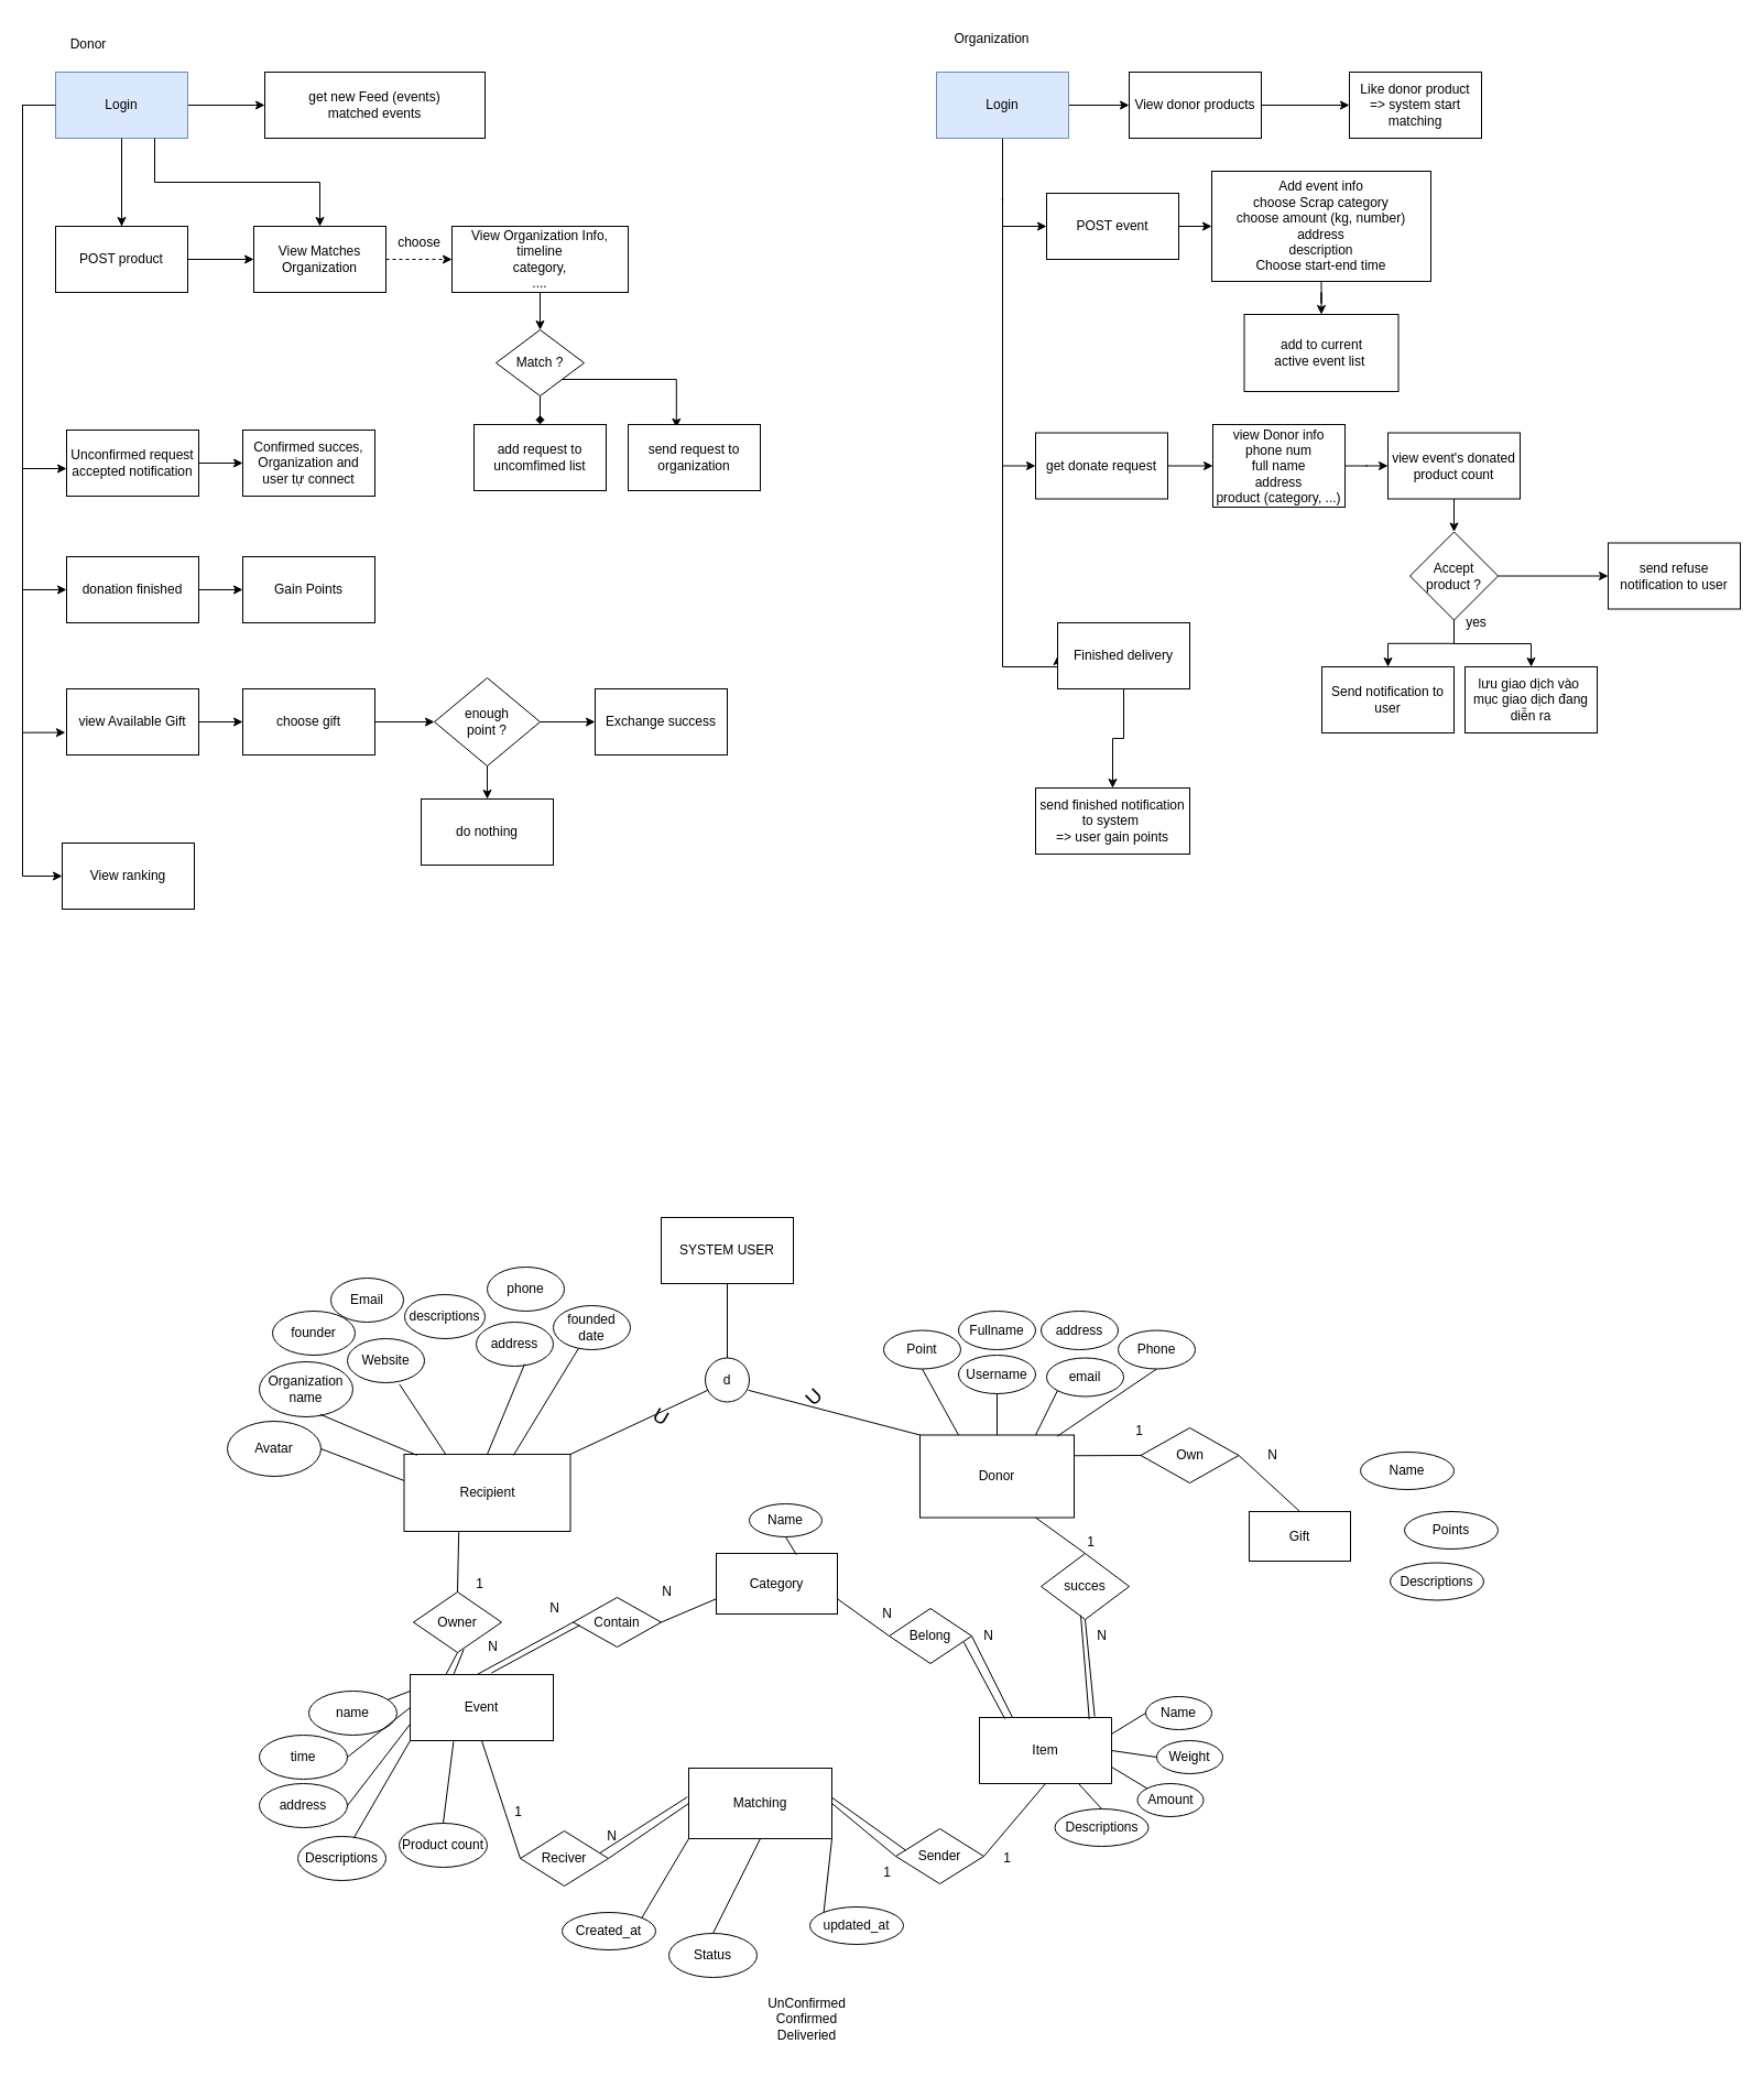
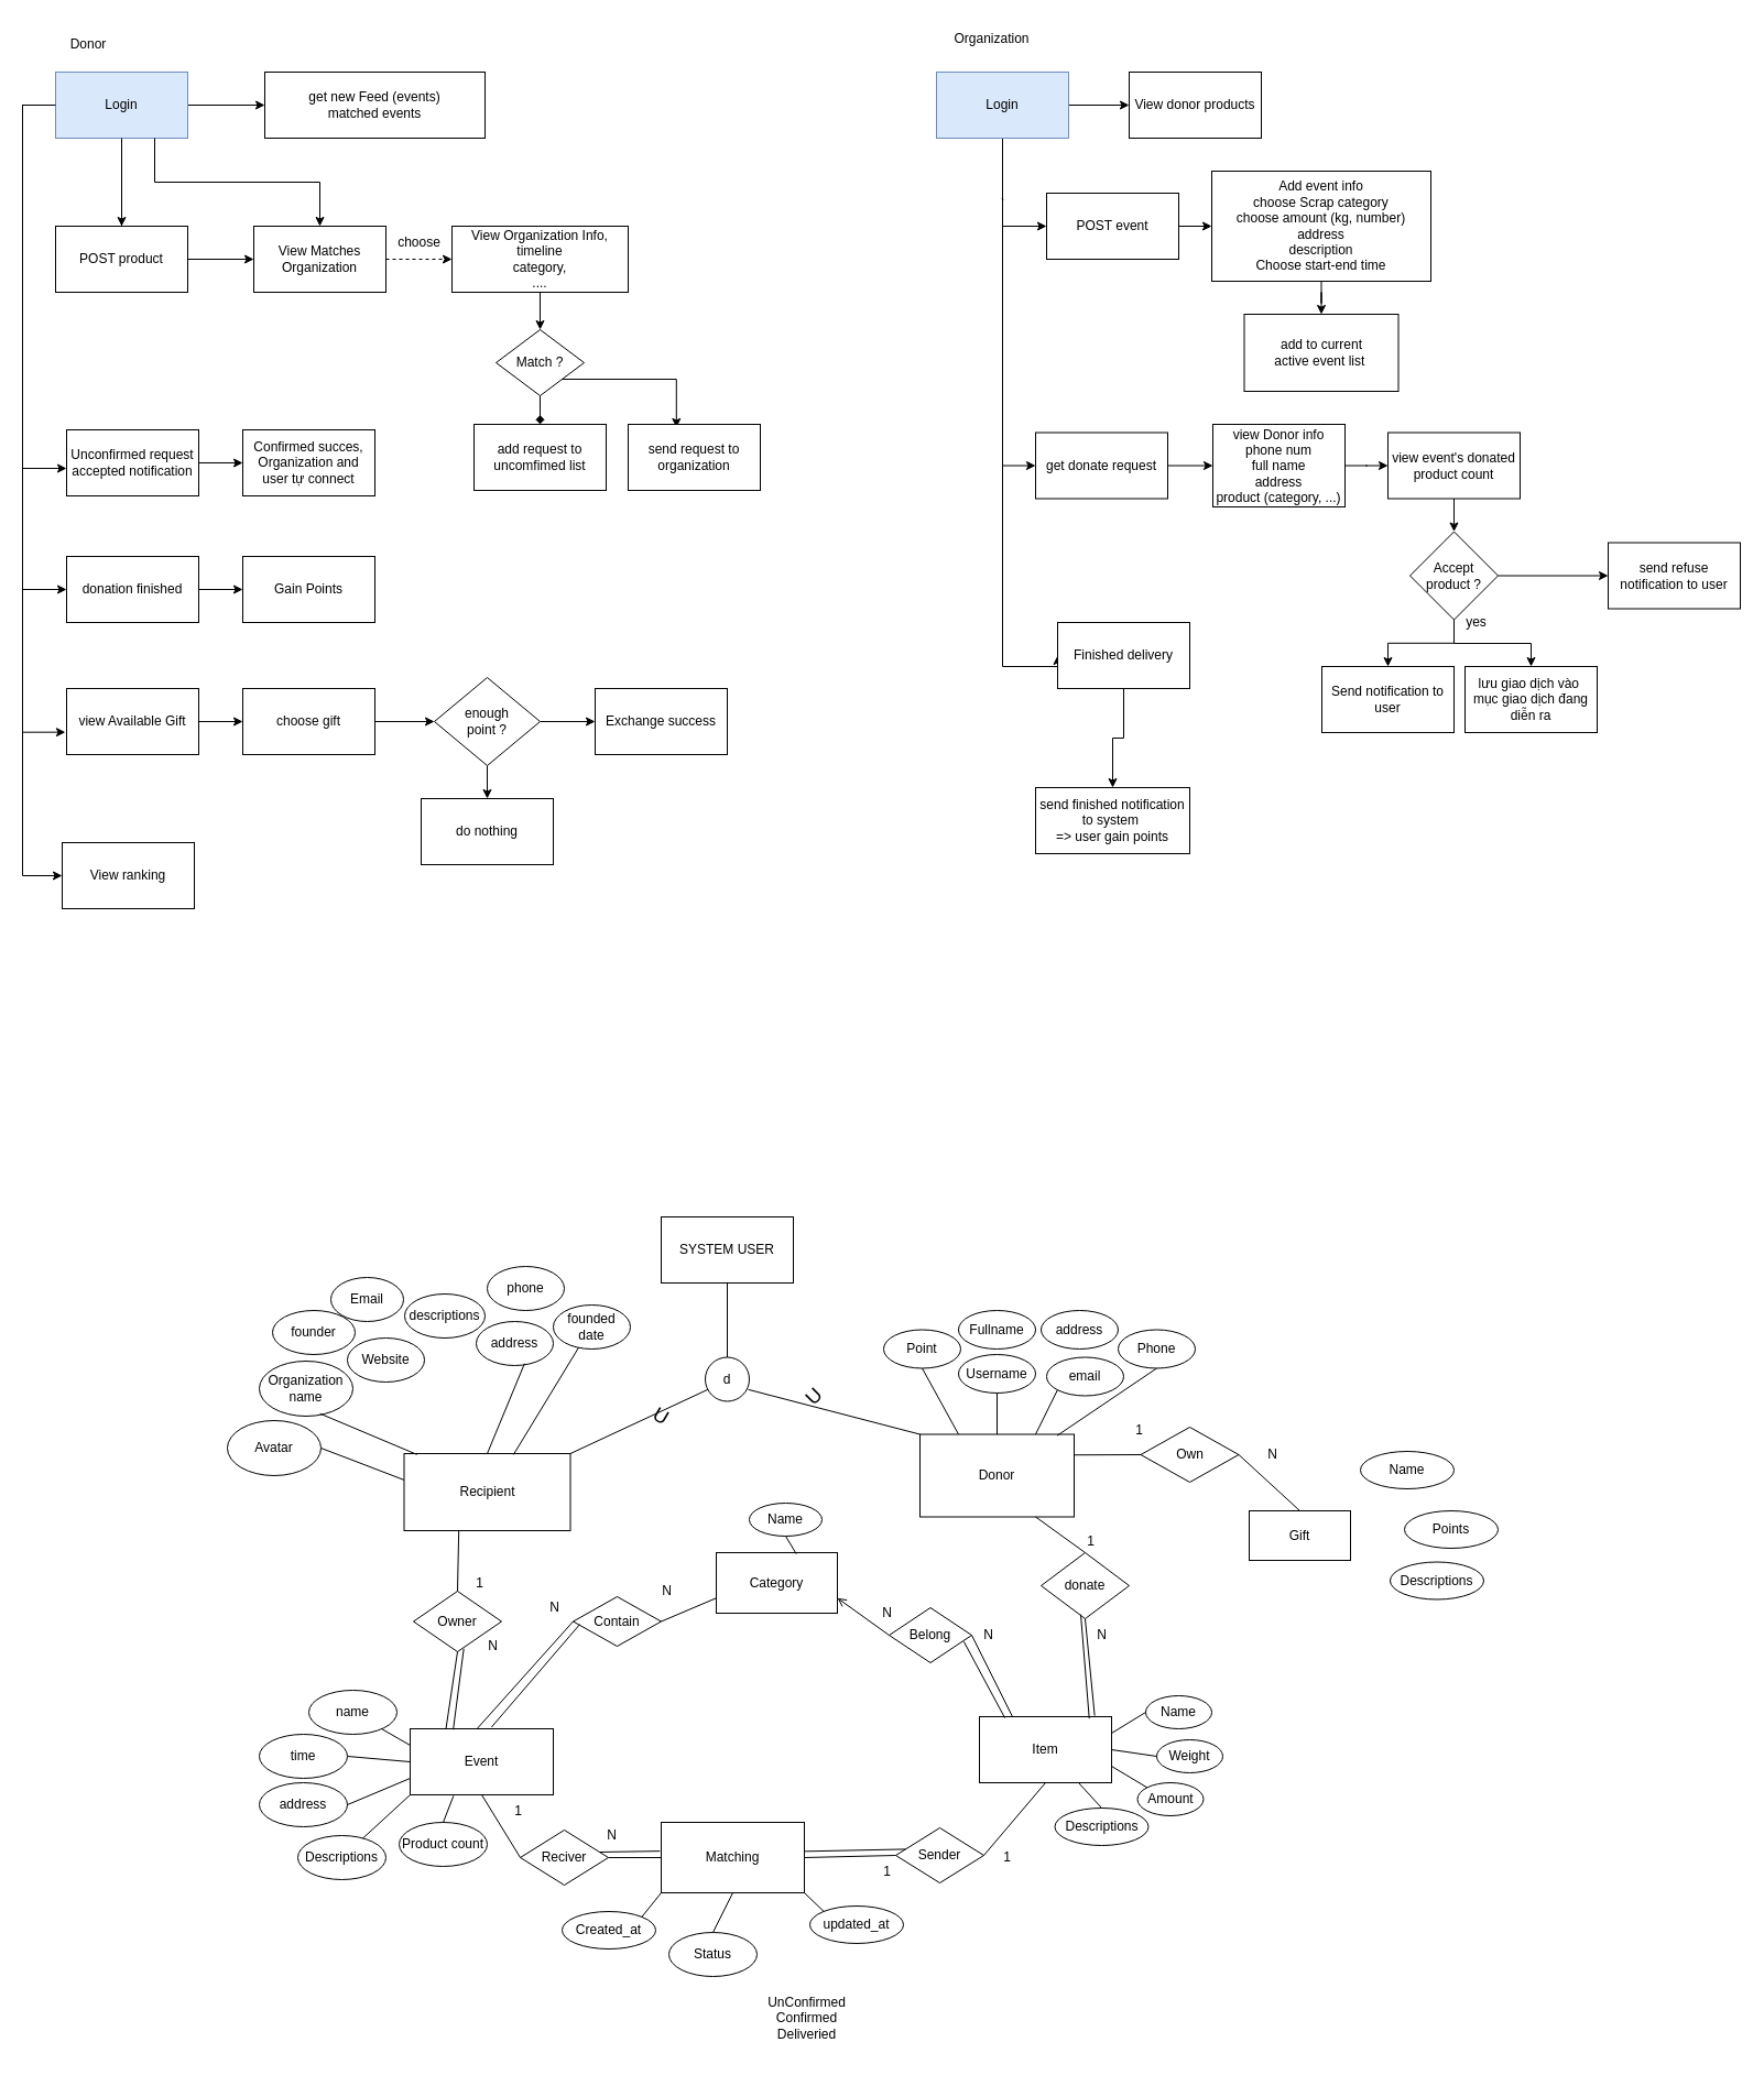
- <mxCell id="177" value="" style="edgeStyle=orthogonalEdgeStyle;rounded=0;orthogonalLoop=1;jettySize=auto;html=1;" edge="1" parent="1" source="178" target="179"><mxGeometry relative="1" as="geometry" /></mxCell>
- <mxCell id="179" value="Like donor product&lt;br&gt;=&amp;gt; system start matching" style="whiteSpace=wrap;html=1;rounded=0;" vertex="1" parent="1"><mxGeometry x="1225" y="65" width="120" height="60" as="geometry" /></mxCell>
- <mxCell id="153" value="" style="endArrow=none;html=1;rounded=0;entryX=0.675;entryY=1.034;entryDx=0;entryDy=0;entryPerimeter=0;exitX=0.25;exitY=0;exitDx=0;exitDy=0;" edge="1" parent="1" source="72" target="79"><mxGeometry width="50" height="50" relative="1" as="geometry"><mxPoint x="490" y="1334" as="sourcePoint" /><mxPoint x="545" y="1244" as="targetPoint" /></mxGeometry></mxCell>
- <mxCell id="94" value="succes" style="rhombus;whiteSpace=wrap;html=1;" vertex="1" parent="1"><mxGeometry x="945" y="1410" width="80" height="60" as="geometry" /></mxCell>
+ <mxCell id="94" value="donate" style="rhombus;whiteSpace=wrap;html=1;" vertex="1" parent="1"><mxGeometry x="945" y="1410" width="80" height="60" as="geometry" /></mxCell>
- <mxCell id="101" value="" style="endArrow=none;html=1;rounded=0;entryX=1;entryY=0.75;entryDx=0;entryDy=0;exitX=0;exitY=0.5;exitDx=0;exitDy=0;" edge="1" parent="1" source="100" target="92"><mxGeometry width="50" height="50" relative="1" as="geometry"><mxPoint x="780" y="1515" as="sourcePoint" /><mxPoint x="830" y="1465" as="targetPoint" /></mxGeometry></mxCell>
+ <mxCell id="101" value="" style="endArrow=open;html=1;rounded=0;entryX=1;entryY=0.75;entryDx=0;entryDy=0;exitX=0;exitY=0.5;exitDx=0;exitDy=0;" edge="1" parent="1" source="100" target="92"><mxGeometry width="50" height="50" relative="1" as="geometry"><mxPoint x="780" y="1515" as="sourcePoint" /><mxPoint x="830" y="1465" as="targetPoint" /></mxGeometry></mxCell>
- <mxCell id="90" value="Event" style="rounded=0;whiteSpace=wrap;html=1;" vertex="1" parent="1"><mxGeometry x="372" y="1520" width="130" height="60" as="geometry" /></mxCell>
+ <mxCell id="90" value="Event" style="rounded=0;whiteSpace=wrap;html=1;" vertex="1" parent="1"><mxGeometry x="372" y="1570" width="130" height="60" as="geometry" /></mxCell>
- <mxCell id="118" value="Matching" style="rounded=0;whiteSpace=wrap;html=1;" vertex="1" parent="1"><mxGeometry x="625" y="1605" width="130" height="64" as="geometry" /></mxCell>
+ <mxCell id="118" value="Matching" style="rounded=0;whiteSpace=wrap;html=1;" vertex="1" parent="1"><mxGeometry x="600" y="1655" width="130" height="64" as="geometry" /></mxCell>
